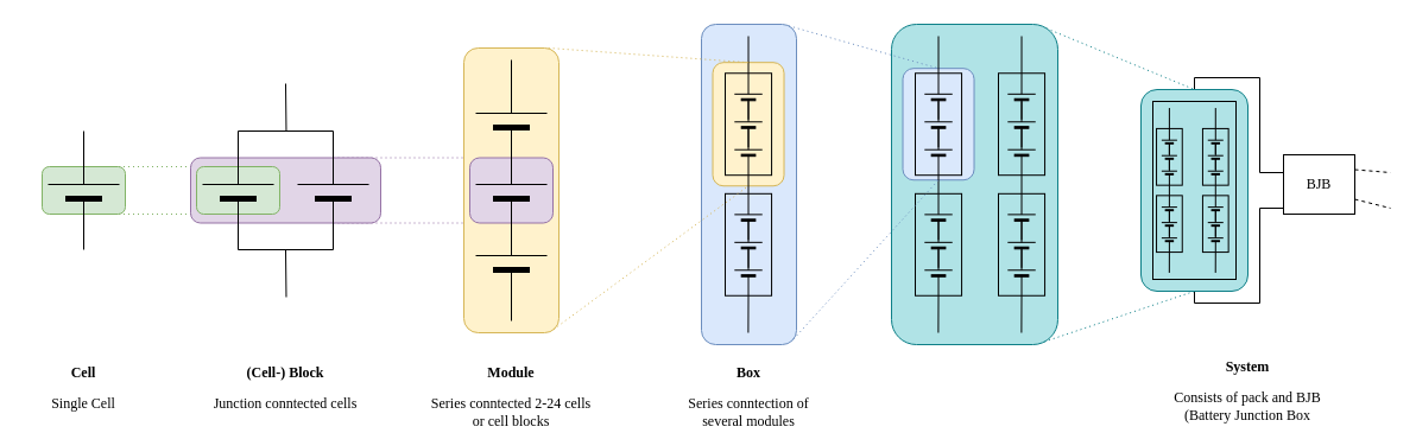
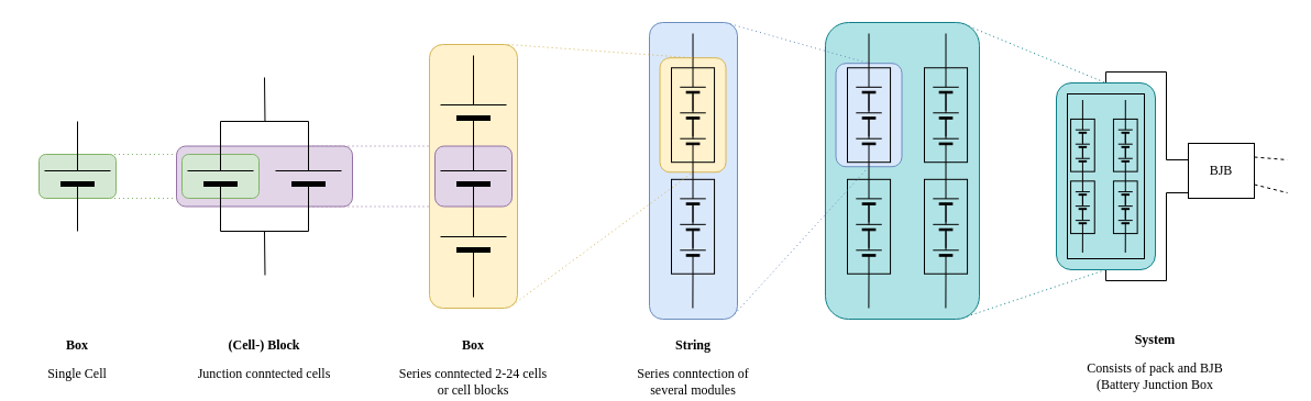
- <mxCell id="43" value="&lt;p&gt;&lt;b&gt;&lt;font face=&quot;Times New Roman&quot;&gt;Cell&lt;/font&gt;&lt;/b&gt;&lt;/p&gt;&lt;div&gt;&lt;font face=&quot;Times New Roman&quot;&gt;Single Cell&lt;/font&gt;&lt;/div&gt;&lt;div&gt;&lt;br&gt;&lt;/div&gt;" style="text;html=1;align=center;verticalAlign=middle;whiteSpace=wrap;rounded=0;" parent="40" vertex="1"><mxGeometry x="5" y="203" width="60" height="30" as="geometry" /></mxCell>
+ <mxCell id="43" value="&lt;p&gt;&lt;b&gt;&lt;font face=&quot;Times New Roman&quot;&gt;Box&lt;/font&gt;&lt;/b&gt;&lt;/p&gt;&lt;div&gt;&lt;font face=&quot;Times New Roman&quot;&gt;Single Cell&lt;/font&gt;&lt;/div&gt;&lt;div&gt;&lt;br&gt;&lt;/div&gt;" style="text;html=1;align=center;verticalAlign=middle;whiteSpace=wrap;rounded=0;" parent="40" vertex="1"><mxGeometry x="5" y="203" width="60" height="30" as="geometry" /></mxCell>
- <mxCell id="62" value="&lt;p&gt;&lt;font face=&quot;Times New Roman&quot;&gt;&lt;b&gt;Module&lt;/b&gt;&lt;/font&gt;&lt;/p&gt;&lt;div&gt;&lt;font face=&quot;Times New Roman&quot;&gt;Series conntected 2-24 cells or cell blocks&lt;/font&gt;&lt;/div&gt;" style="text;html=1;align=center;verticalAlign=middle;whiteSpace=wrap;rounded=0;" parent="55" vertex="1"><mxGeometry y="273" width="140" height="30" as="geometry" /></mxCell>
+ <mxCell id="62" value="&lt;p&gt;&lt;font face=&quot;Times New Roman&quot;&gt;&lt;b&gt;Box&lt;/b&gt;&lt;/font&gt;&lt;/p&gt;&lt;div&gt;&lt;font face=&quot;Times New Roman&quot;&gt;Series conntected 2-24 cells or cell blocks&lt;/font&gt;&lt;/div&gt;" style="text;html=1;align=center;verticalAlign=middle;whiteSpace=wrap;rounded=0;" parent="55" vertex="1"><mxGeometry y="273" width="140" height="30" as="geometry" /></mxCell>
- <mxCell id="64" value="&lt;p&gt;&lt;font face=&quot;Times New Roman&quot;&gt;&lt;b&gt;Box&lt;/b&gt;&lt;/font&gt;&lt;/p&gt;&lt;div&gt;&lt;font face=&quot;Times New Roman&quot;&gt;Series conntection of several modules&lt;/font&gt;&lt;/div&gt;" style="text;html=1;align=center;verticalAlign=middle;whiteSpace=wrap;rounded=0;" parent="63" vertex="1"><mxGeometry y="293" width="140" height="30" as="geometry" /></mxCell>
+ <mxCell id="64" value="&lt;p&gt;&lt;font face=&quot;Times New Roman&quot;&gt;&lt;b&gt;String&lt;/b&gt;&lt;/font&gt;&lt;/p&gt;&lt;div&gt;&lt;font face=&quot;Times New Roman&quot;&gt;Series conntection of several modules&lt;/font&gt;&lt;/div&gt;" style="text;html=1;align=center;verticalAlign=middle;whiteSpace=wrap;rounded=0;" parent="63" vertex="1"><mxGeometry y="293" width="140" height="30" as="geometry" /></mxCell>
